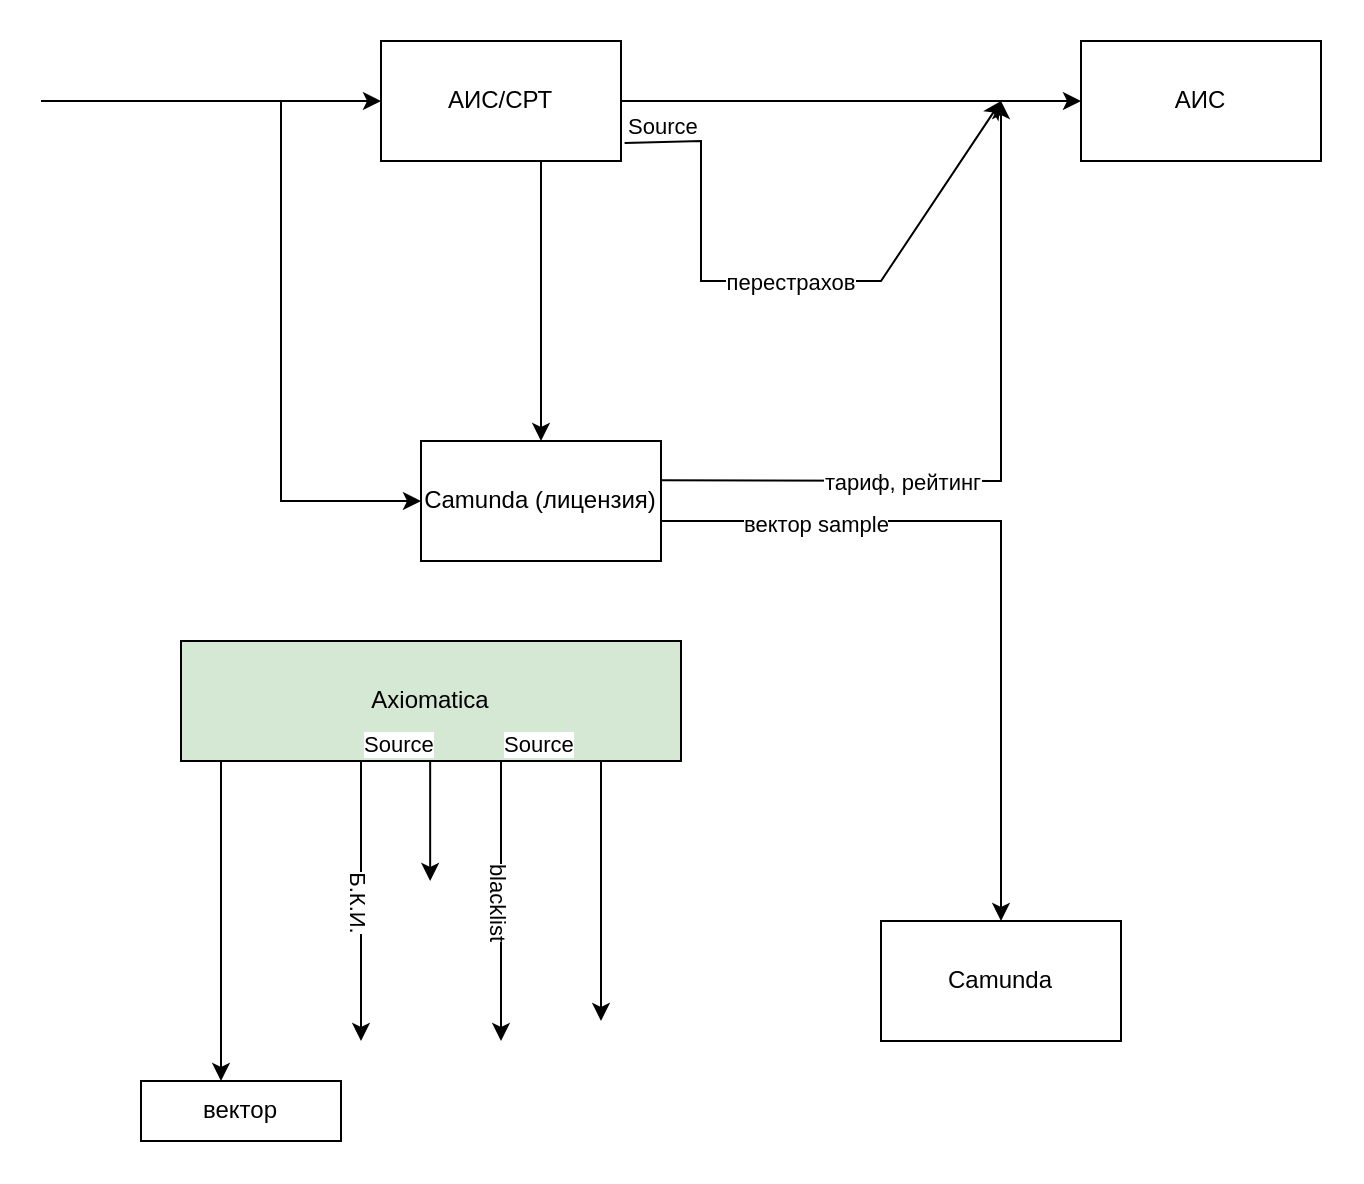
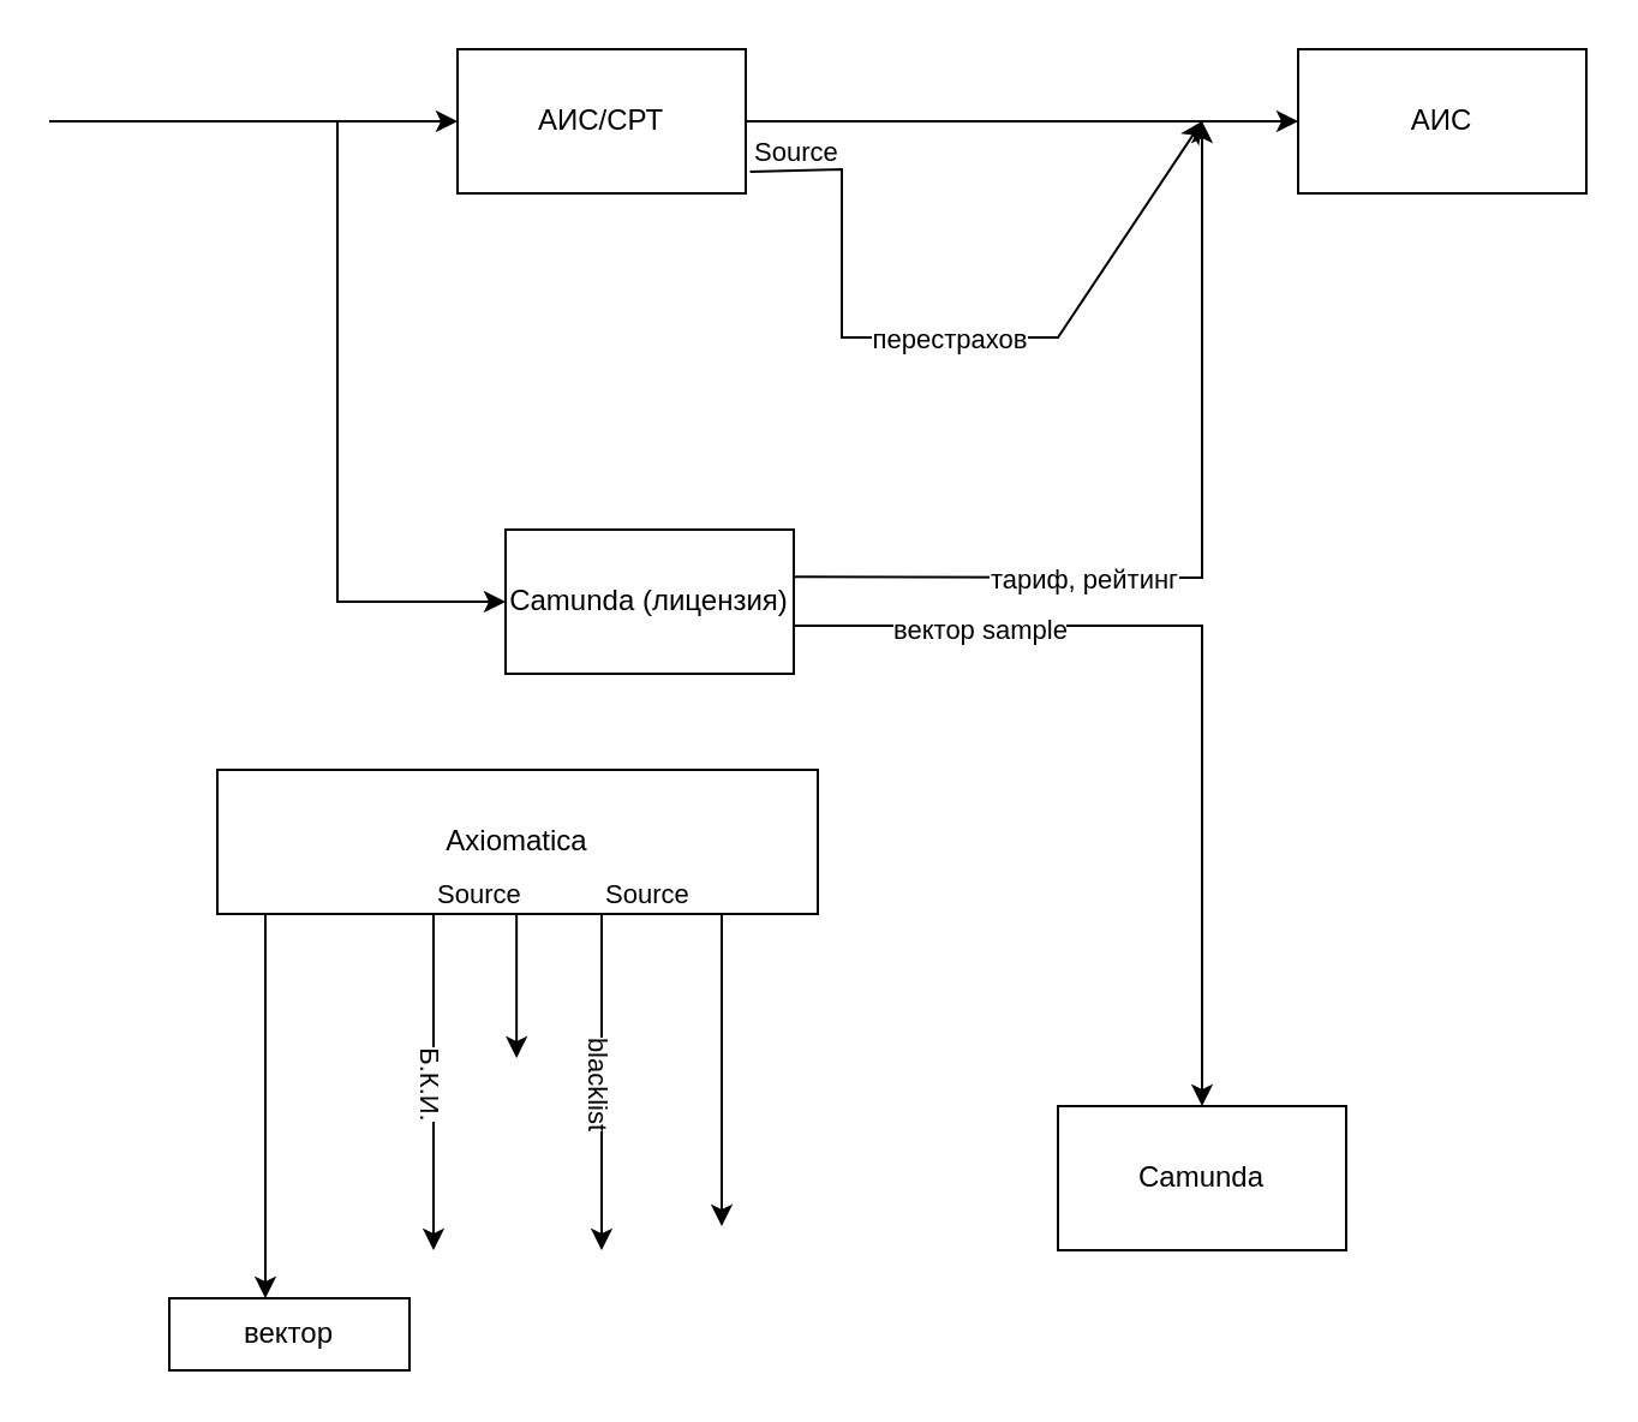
- <mxCell id="3" value="" style="edgeStyle=orthogonalEdgeStyle;rounded=0;orthogonalLoop=1;jettySize=auto;html=1;" edge="1" parent="1" source="4" target="8"><mxGeometry relative="1" as="geometry"><Array as="points"><mxPoint x="270" y="120" /><mxPoint x="270" y="120" /></Array></mxGeometry></mxCell>
- <mxCell id="9" value="Axiomatica" style="rounded=0;whiteSpace=wrap;html=1;fillColor=#d5e8d4;" vertex="1" parent="1"><mxGeometry x="90" y="320" width="250" height="60" as="geometry" /></mxCell>
+ <mxCell id="9" value="Axiomatica" style="rounded=0;whiteSpace=wrap;html=1;" vertex="1" parent="1"><mxGeometry x="90" y="320" width="250" height="60" as="geometry" /></mxCell>
